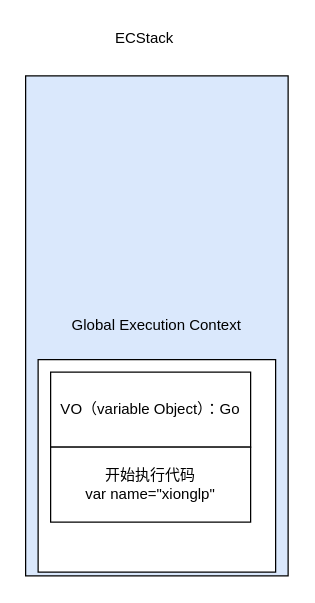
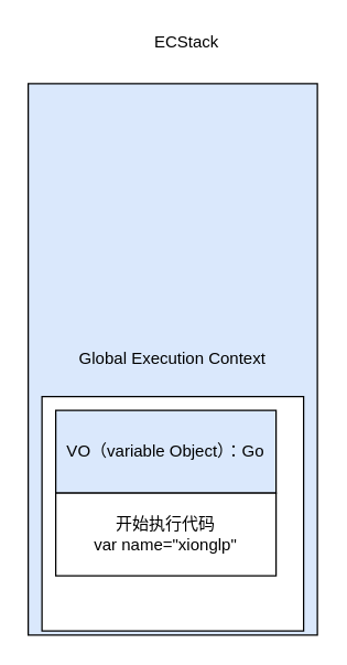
- <mxCell id="3" value="ECStack" style="text;html=1;resizable=0;points=[];autosize=1;align=left;verticalAlign=top;spacingTop=-4;" parent="1" vertex="1"><mxGeometry x="90" y="20" width="60" height="20" as="geometry" /></mxCell>
+ <mxCell id="3" value="ECStack" style="text;html=1;resizable=0;points=[];autosize=1;align=left;verticalAlign=top;spacingTop=-4;" parent="1" vertex="1"><mxGeometry x="110" y="20" width="60" height="20" as="geometry" /></mxCell>
- <mxCell id="5" value="VO（variable Object）：Go" style="rounded=0;whiteSpace=wrap;html=1;" parent="1" vertex="1"><mxGeometry x="40" y="297" width="160" height="60" as="geometry" /></mxCell>
+ <mxCell id="5" value="VO（variable Object）：Go" style="rounded=0;whiteSpace=wrap;html=1;fillColor=#dae8fc;" parent="1" vertex="1"><mxGeometry x="40" y="297" width="160" height="60" as="geometry" /></mxCell>
